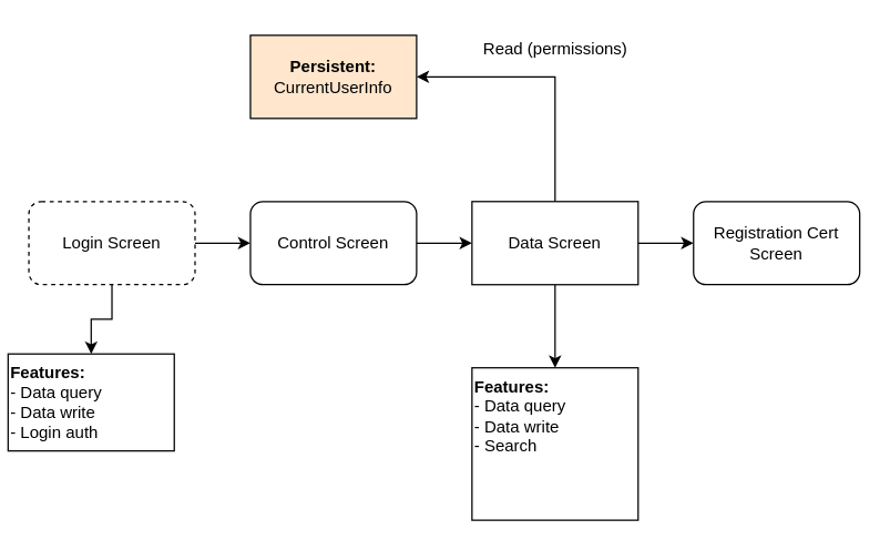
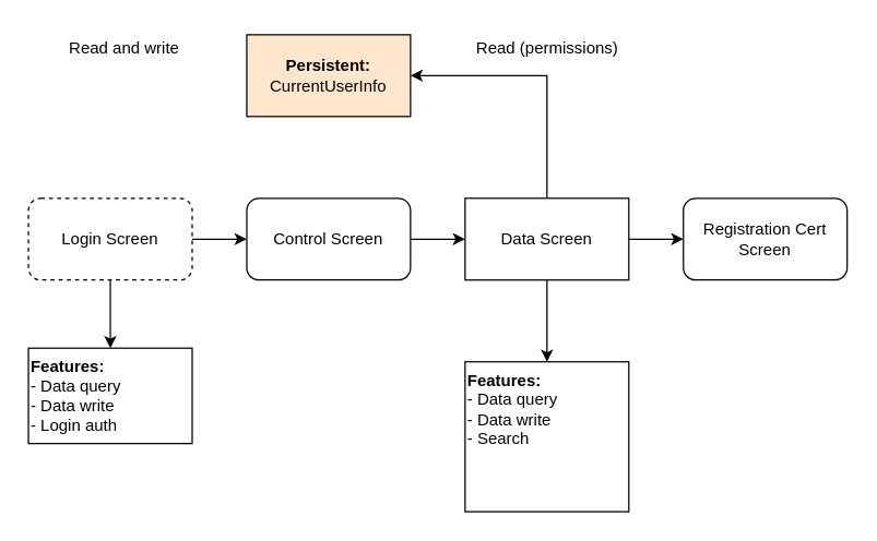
+ <mxCell id="13" value="Read and write" style="text;html=1;align=center;verticalAlign=middle;resizable=0;points=[];autosize=1;strokeColor=none;fillColor=none;" vertex="1" parent="1"><mxGeometry x="40" y="20" width="100" height="30" as="geometry" /></mxCell>
- <mxCell id="16" value="&lt;b&gt;Features:&lt;/b&gt;&lt;br&gt;- Data query&lt;br&gt;- Data write&lt;br&gt;- Login auth" style="rounded=0;whiteSpace=wrap;html=1;align=left;verticalAlign=top;" vertex="1" parent="1"><mxGeometry x="5" y="255" width="120" height="70" as="geometry" /></mxCell>
+ <mxCell id="16" value="&lt;b&gt;Features:&lt;/b&gt;&lt;br&gt;- Data query&lt;br&gt;- Data write&lt;br&gt;- Login auth" style="rounded=0;whiteSpace=wrap;html=1;align=left;verticalAlign=top;" vertex="1" parent="1"><mxGeometry x="20" y="255" width="120" height="70" as="geometry" /></mxCell>
